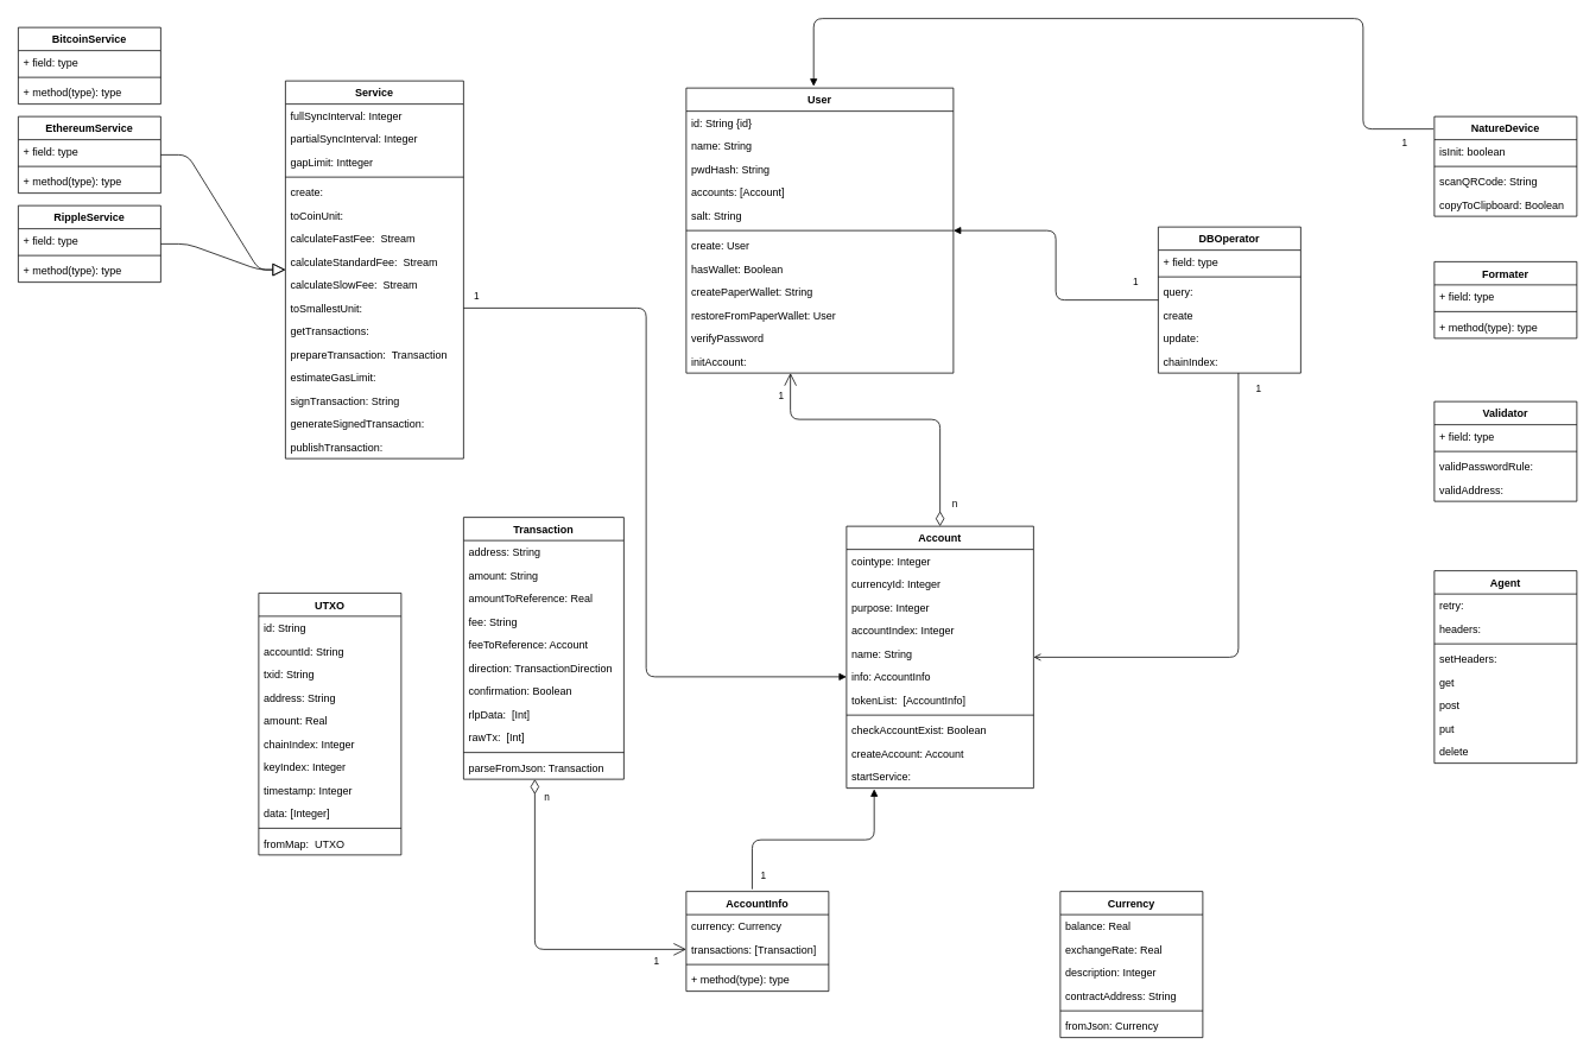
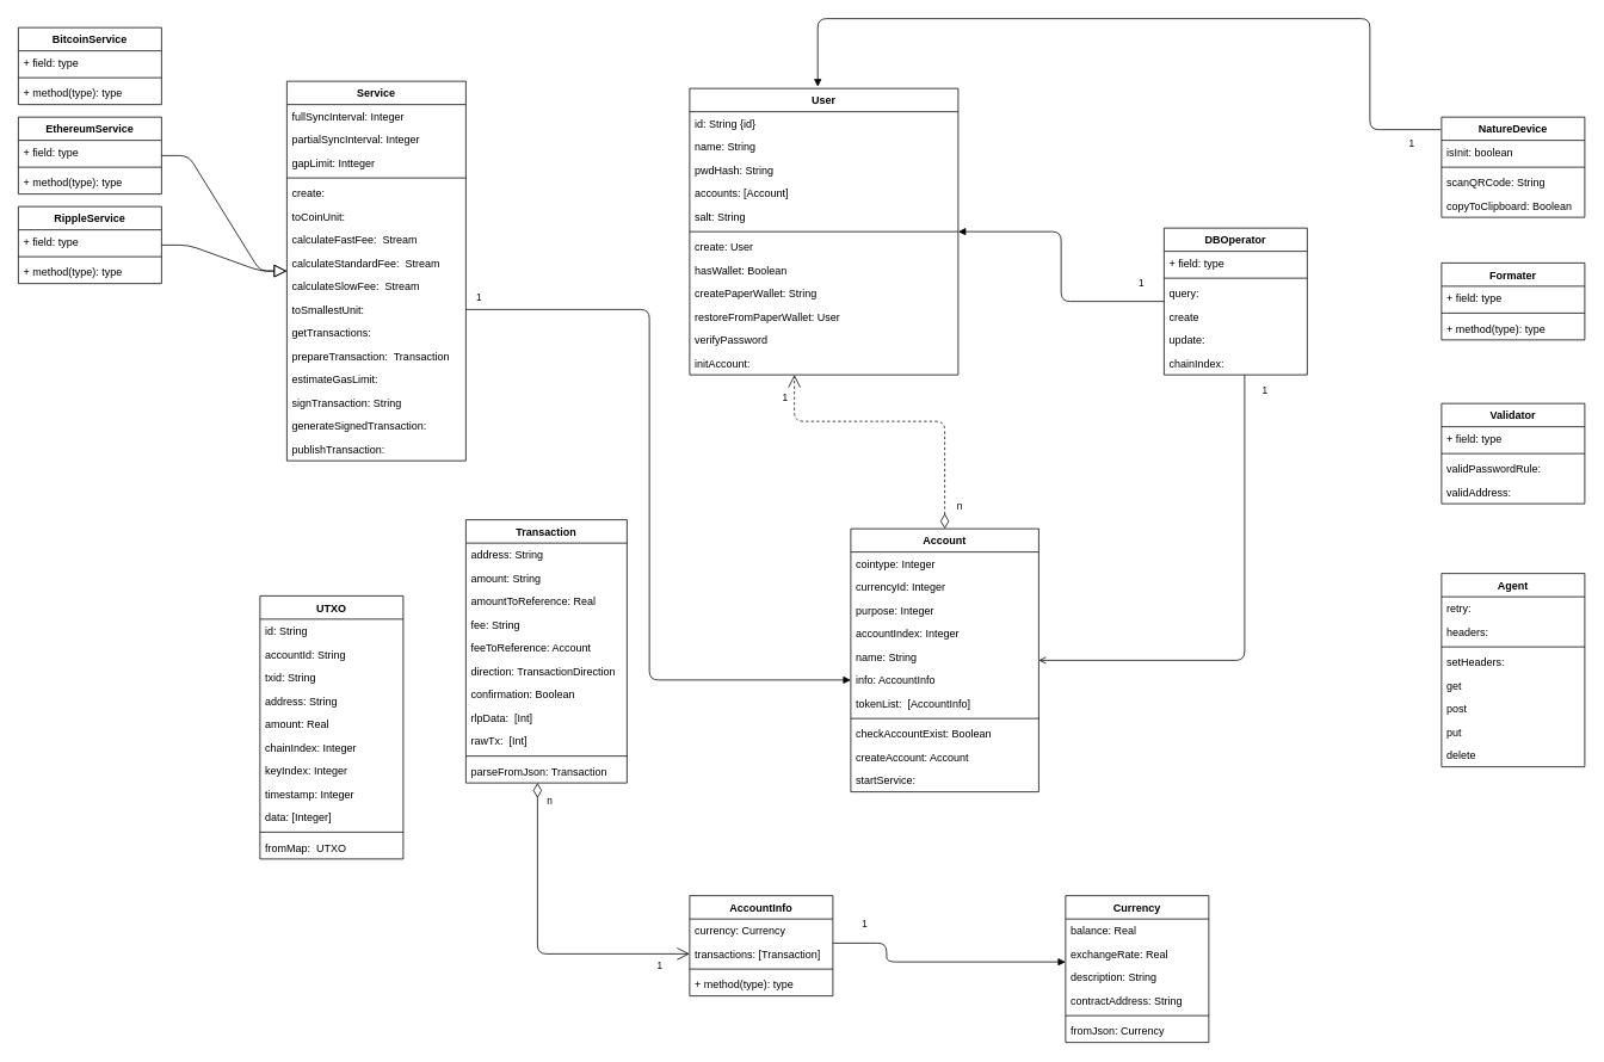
- <mxCell id="41" value="" style="endArrow=open;html=1;endSize=12;startArrow=diamondThin;startSize=14;startFill=0;edgeStyle=orthogonalEdgeStyle;exitX=0.5;exitY=0;exitDx=0;exitDy=0;" parent="1" source="15" target="2" edge="1"><mxGeometry x="-0.172" y="88" relative="1" as="geometry"><mxPoint x="1070" y="400" as="sourcePoint" /><mxPoint x="887" y="380" as="targetPoint" /><mxPoint as="offset" /><Array as="points"><mxPoint x="1055" y="470" /><mxPoint x="887" y="470" /></Array></mxGeometry></mxCell>
+ <mxCell id="41" value="" style="endArrow=open;html=1;endSize=12;startArrow=diamondThin;startSize=14;startFill=0;edgeStyle=orthogonalEdgeStyle;exitX=0.5;exitY=0;exitDx=0;exitDy=0;dashed=1;" parent="1" source="15" target="2" edge="1"><mxGeometry x="-0.172" y="88" relative="1" as="geometry"><mxPoint x="1070" y="400" as="sourcePoint" /><mxPoint x="887" y="380" as="targetPoint" /><mxPoint as="offset" /><Array as="points"><mxPoint x="1055" y="470" /><mxPoint x="887" y="470" /></Array></mxGeometry></mxCell>
- <mxCell id="34" value="" style="endArrow=block;endFill=1;html=1;edgeStyle=orthogonalEdgeStyle;align=left;verticalAlign=top;entryX=0.148;entryY=1.038;entryDx=0;entryDy=0;entryPerimeter=0;exitX=0.463;exitY=-0.023;exitDx=0;exitDy=0;exitPerimeter=0;" parent="1" source="36" target="26" edge="1"><mxGeometry x="0.001" y="-8" relative="1" as="geometry"><mxPoint x="1012" y="766" as="sourcePoint" /><mxPoint x="1031.48" y="832" as="targetPoint" /><mxPoint as="offset" /></mxGeometry></mxCell>
- <mxCell id="35" value="1" style="edgeLabel;resizable=0;html=1;align=left;verticalAlign=bottom;" parent="34" connectable="0" vertex="1"><mxGeometry x="-1" relative="1" as="geometry"><mxPoint x="7.92" y="-6.99" as="offset" /></mxGeometry></mxCell>
+ <mxCell id="124" value="" style="endArrow=block;endFill=1;html=1;edgeStyle=orthogonalEdgeStyle;align=left;verticalAlign=top;" edge="1" parent="1" source="36" target="27"><mxGeometry x="-1" relative="1" as="geometry"><mxPoint x="1010" y="680" as="sourcePoint" /><mxPoint x="1170" y="680" as="targetPoint" /><Array as="points"><mxPoint x="990" y="1053" /><mxPoint x="990" y="1074" /></Array></mxGeometry></mxCell>
+ <mxCell id="125" value="1" style="edgeLabel;resizable=0;html=1;align=left;verticalAlign=bottom;" connectable="0" vertex="1" parent="124"><mxGeometry x="-1" relative="1" as="geometry"><mxPoint x="30.96" y="-13.99" as="offset" /></mxGeometry></mxCell>
- <mxCell id="30" value="description: Integer" style="text;strokeColor=none;fillColor=none;align=left;verticalAlign=top;spacingLeft=4;spacingRight=4;overflow=hidden;rotatable=0;points=[[0,0.5],[1,0.5]];portConstraint=eastwest;" parent="27" vertex="1"><mxGeometry y="78" width="160" height="26" as="geometry" /></mxCell>
+ <mxCell id="30" value="description: String" style="text;strokeColor=none;fillColor=none;align=left;verticalAlign=top;spacingLeft=4;spacingRight=4;overflow=hidden;rotatable=0;points=[[0,0.5],[1,0.5]];portConstraint=eastwest;" parent="27" vertex="1"><mxGeometry y="78" width="160" height="26" as="geometry" /></mxCell>
